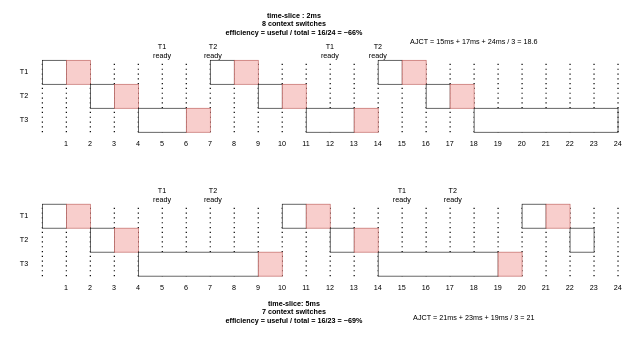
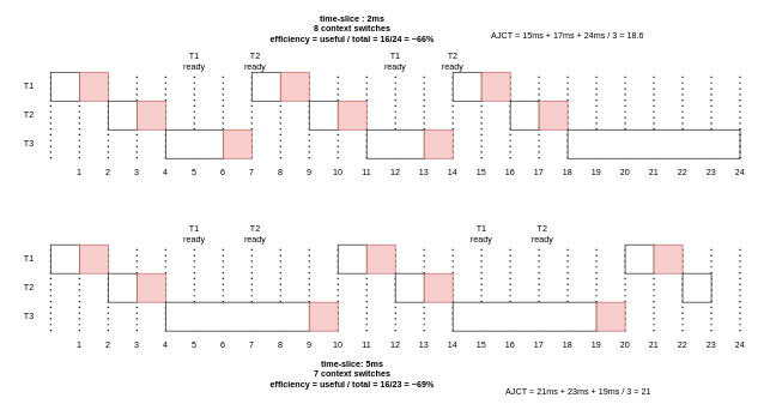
- <mxCell id="148" value="AJCT = 15ms + 17ms + 24ms / 3 = 18.6" style="text;html=1;strokeColor=none;fillColor=none;align=center;verticalAlign=middle;whiteSpace=wrap;rounded=0;" vertex="1" parent="1"><mxGeometry x="670" y="60" width="240" height="20" as="geometry" /></mxCell>
+ <mxCell id="148" value="AJCT = 15ms + 17ms + 24ms / 3 = 18.6" style="text;html=1;strokeColor=none;fillColor=none;align=center;verticalAlign=middle;whiteSpace=wrap;rounded=0;" vertex="1" parent="1"><mxGeometry x="670" y="40" width="240" height="20" as="geometry" /></mxCell>
- <mxCell id="149" value="AJCT = 21ms + 23ms + 19ms / 3 = 21" style="text;html=1;strokeColor=none;fillColor=none;align=center;verticalAlign=middle;whiteSpace=wrap;rounded=0;" vertex="1" parent="1"><mxGeometry x="670" y="520" width="240" height="20" as="geometry" /></mxCell>
+ <mxCell id="149" value="AJCT = 21ms + 23ms + 19ms / 3 = 21" style="text;html=1;strokeColor=none;fillColor=none;align=center;verticalAlign=middle;whiteSpace=wrap;rounded=0;" vertex="1" parent="1"><mxGeometry x="685" y="535" width="240" height="20" as="geometry" /></mxCell>
